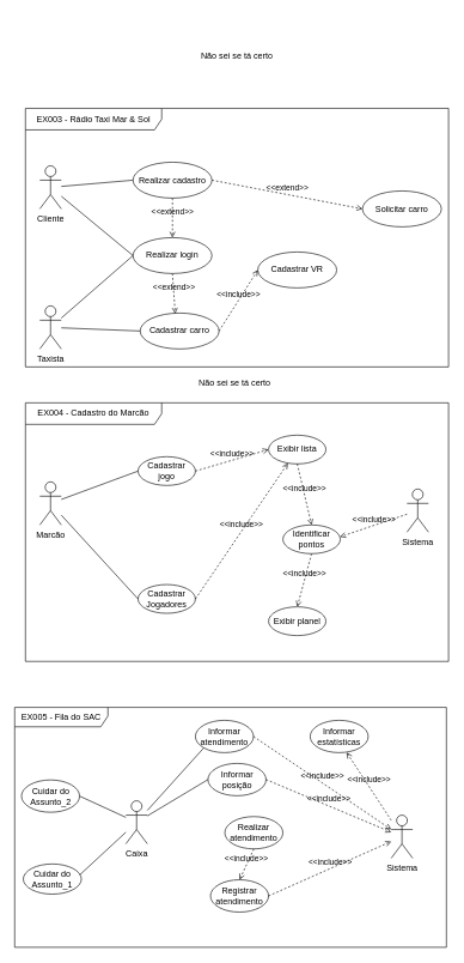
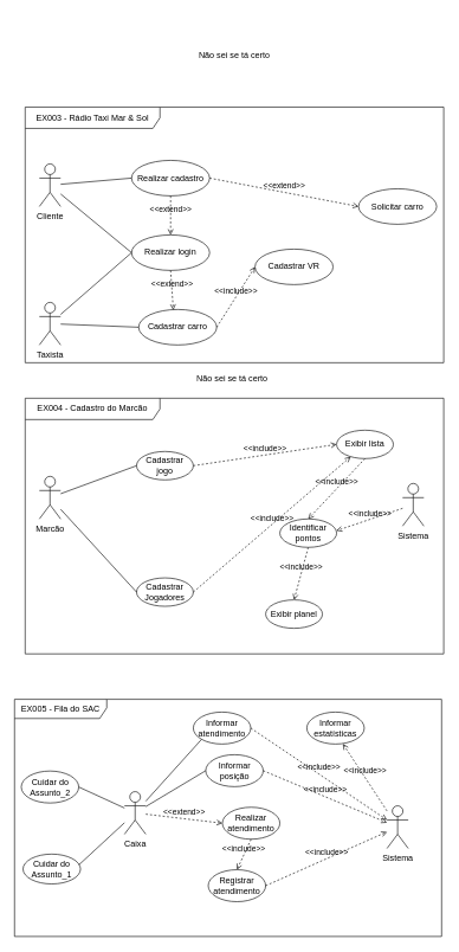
- <mxCell id="22" value="Exibir lista" style="ellipse;whiteSpace=wrap;html=1;" vertex="1" parent="1"><mxGeometry x="374" y="605" width="80" height="40" as="geometry" /></mxCell>
+ <mxCell id="22" value="Exibir lista" style="ellipse;whiteSpace=wrap;html=1;" vertex="1" parent="1"><mxGeometry x="474" y="605" width="80" height="40" as="geometry" /></mxCell>
+ <mxCell id="51" value="&amp;lt;&amp;lt;extend&amp;gt;&amp;gt;" style="html=1;verticalAlign=bottom;labelBackgroundColor=none;endArrow=open;endFill=0;dashed=1;rounded=0;entryX=0;entryY=0.5;entryDx=0;entryDy=0;" edge="1" parent="1" source="36" target="45"><mxGeometry width="160" relative="1" as="geometry"><mxPoint x="268" y="1186" as="sourcePoint" /><mxPoint x="428" y="1186" as="targetPoint" /></mxGeometry></mxCell>
